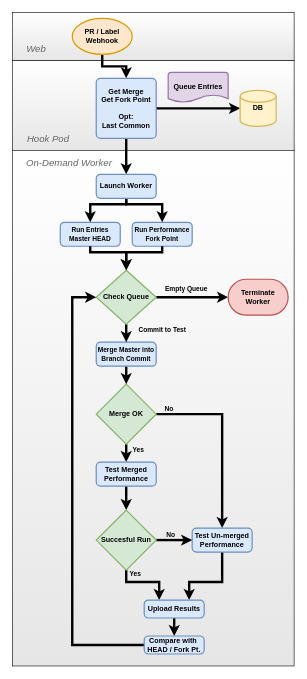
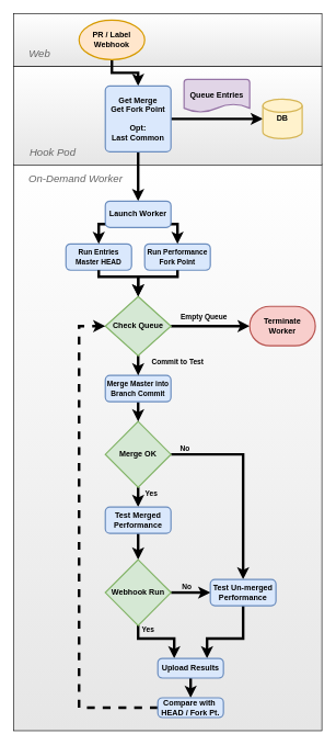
- <mxCell id="23" value="Launch Worker" style="rounded=1;whiteSpace=wrap;html=1;absoluteArcSize=1;arcSize=14;strokeWidth=2;fillColor=#dae8fc;strokeColor=#6c8ebf;fontStyle=1" vertex="1" parent="1"><mxGeometry x="160" y="290" width="100" height="40" as="geometry" /></mxCell>
+ <mxCell id="23" value="Launch Worker" style="rounded=1;whiteSpace=wrap;html=1;absoluteArcSize=1;arcSize=14;strokeWidth=2;fillColor=#dae8fc;strokeColor=#6c8ebf;fontStyle=1" vertex="1" parent="1"><mxGeometry x="160" y="305" width="100" height="40" as="geometry" /></mxCell>
- <mxCell id="44" style="edgeStyle=orthogonalEdgeStyle;rounded=0;orthogonalLoop=1;jettySize=auto;html=1;exitX=0;exitY=0.5;exitDx=0;exitDy=0;entryX=0;entryY=0.5;entryDx=0;entryDy=0;entryPerimeter=0;labelBackgroundColor=none;strokeWidth=4;" edge="1" parent="1" source="45" target="41"><mxGeometry relative="1" as="geometry"><Array as="points"><mxPoint x="120" y="1075" /><mxPoint x="120" y="495" /></Array></mxGeometry></mxCell>
+ <mxCell id="44" style="edgeStyle=orthogonalEdgeStyle;rounded=0;orthogonalLoop=1;jettySize=auto;html=1;exitX=0;exitY=0.5;exitDx=0;exitDy=0;entryX=0;entryY=0.5;entryDx=0;entryDy=0;entryPerimeter=0;labelBackgroundColor=none;strokeWidth=4;dashed=1;" edge="1" parent="1" source="45" target="41"><mxGeometry relative="1" as="geometry"><Array as="points"><mxPoint x="120" y="1075" /><mxPoint x="120" y="495" /></Array></mxGeometry></mxCell>
- <mxCell id="35" value="Succesful Run" style="strokeWidth=2;html=1;shape=mxgraph.flowchart.decision;whiteSpace=wrap;fontStyle=1;fillColor=#d5e8d4;strokeColor=#82b366;" vertex="1" parent="1"><mxGeometry x="160" y="850" width="100" height="100" as="geometry" /></mxCell>
+ <mxCell id="35" value="Webhook Run" style="strokeWidth=2;html=1;shape=mxgraph.flowchart.decision;whiteSpace=wrap;fontStyle=1;fillColor=#d5e8d4;strokeColor=#82b366;" vertex="1" parent="1"><mxGeometry x="160" y="850" width="100" height="100" as="geometry" /></mxCell>
